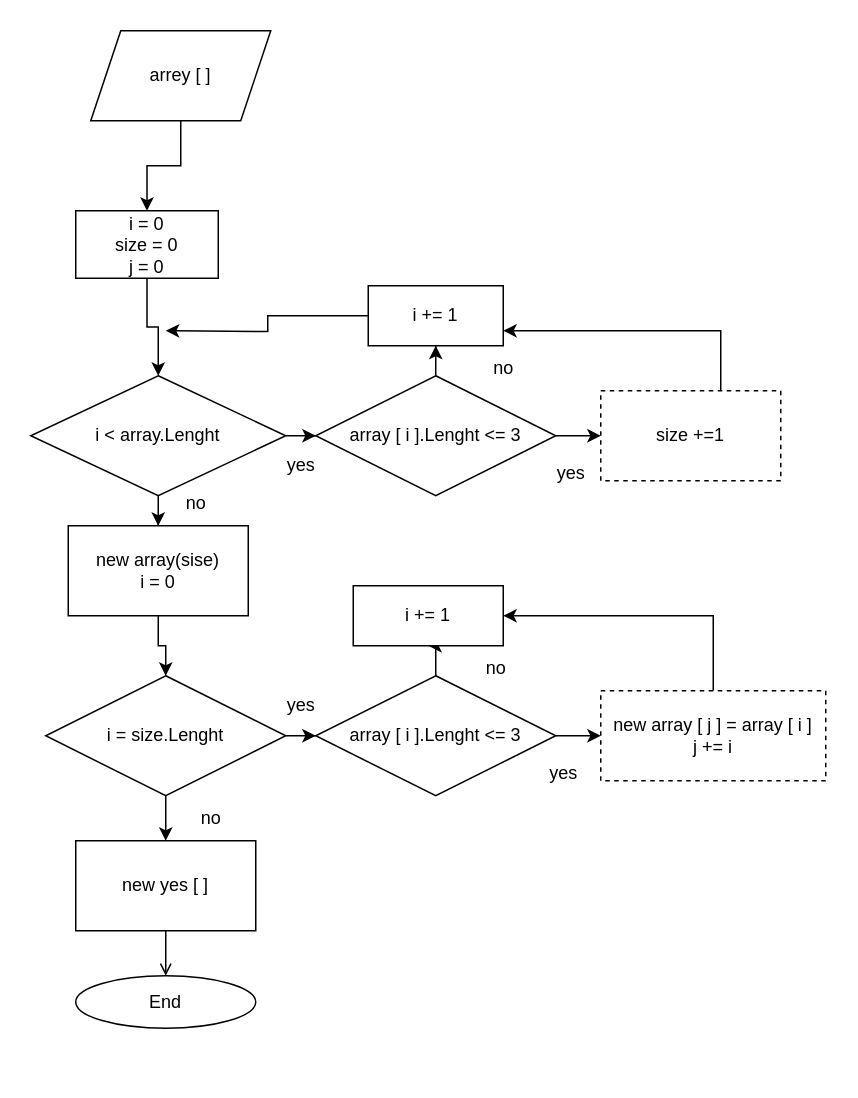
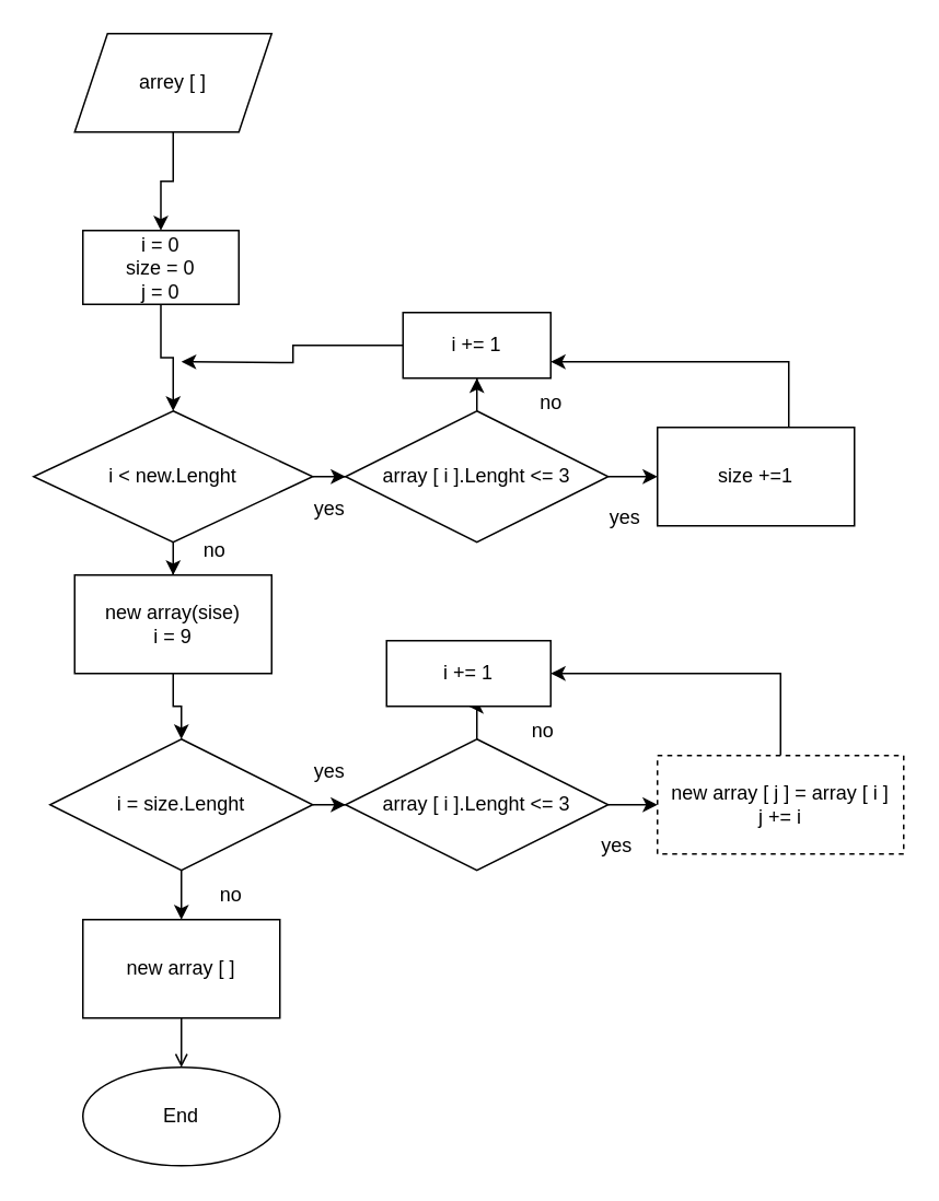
- <mxCell id="3" value="arrey [ ]" style="shape=parallelogram;perimeter=parallelogramPerimeter;whiteSpace=wrap;html=1;fixedSize=1;" vertex="1" parent="1"><mxGeometry x="60" y="20" width="120" height="60" as="geometry" /></mxCell>
+ <mxCell id="3" value="arrey [ ]" style="shape=parallelogram;perimeter=parallelogramPerimeter;whiteSpace=wrap;html=1;fixedSize=1;" vertex="1" parent="1"><mxGeometry x="45" y="20" width="120" height="60" as="geometry" /></mxCell>
- <mxCell id="8" value="i &amp;lt; array.Lenght" style="rhombus;whiteSpace=wrap;html=1;" vertex="1" parent="1"><mxGeometry x="20" y="250" width="170" height="80" as="geometry" /></mxCell>
+ <mxCell id="8" value="i &amp;lt; new.Lenght" style="rhombus;whiteSpace=wrap;html=1;" vertex="1" parent="1"><mxGeometry x="20" y="250" width="170" height="80" as="geometry" /></mxCell>
- <mxCell id="21" value="size +=1" style="rounded=0;whiteSpace=wrap;html=1;dashed=1;" vertex="1" parent="1"><mxGeometry x="400" y="260" width="120" height="60" as="geometry" /></mxCell>
+ <mxCell id="21" value="size +=1" style="rounded=0;whiteSpace=wrap;html=1;" vertex="1" parent="1"><mxGeometry x="400" y="260" width="120" height="60" as="geometry" /></mxCell>
- <mxCell id="10" value="new array(sise)&lt;br&gt;i = 0" style="rounded=0;whiteSpace=wrap;html=1;" vertex="1" parent="1"><mxGeometry x="45" y="350" width="120" height="60" as="geometry" /></mxCell>
+ <mxCell id="10" value="new array(sise)&lt;br&gt;i = 9" style="rounded=0;whiteSpace=wrap;html=1;" vertex="1" parent="1"><mxGeometry x="45" y="350" width="120" height="60" as="geometry" /></mxCell>
- <mxCell id="15" value="new yes [ ]" style="rounded=0;whiteSpace=wrap;html=1;" vertex="1" parent="1"><mxGeometry x="50" y="560" width="120" height="60" as="geometry" /></mxCell>
+ <mxCell id="15" value="new array [ ]" style="rounded=0;whiteSpace=wrap;html=1;" vertex="1" parent="1"><mxGeometry x="50" y="560" width="120" height="60" as="geometry" /></mxCell>
- <mxCell id="16" value="End" style="ellipse;whiteSpace=wrap;html=1;" vertex="1" parent="1"><mxGeometry x="50" y="650" width="120" height="35" as="geometry" /></mxCell>
+ <mxCell id="16" value="End" style="ellipse;whiteSpace=wrap;html=1;" vertex="1" parent="1"><mxGeometry x="50" y="650" width="120" height="60" as="geometry" /></mxCell>
